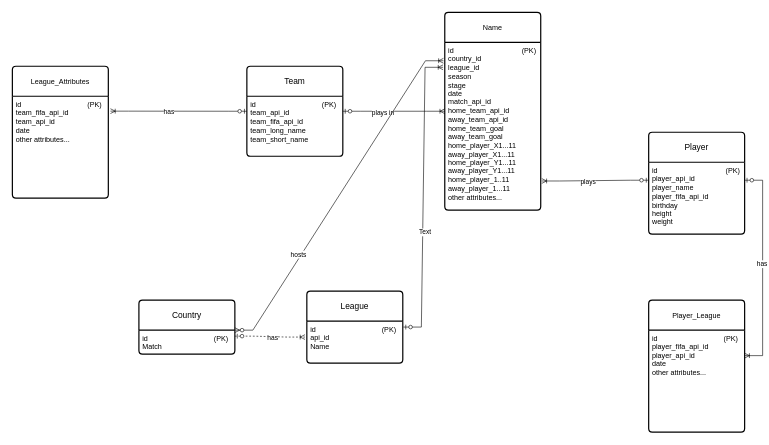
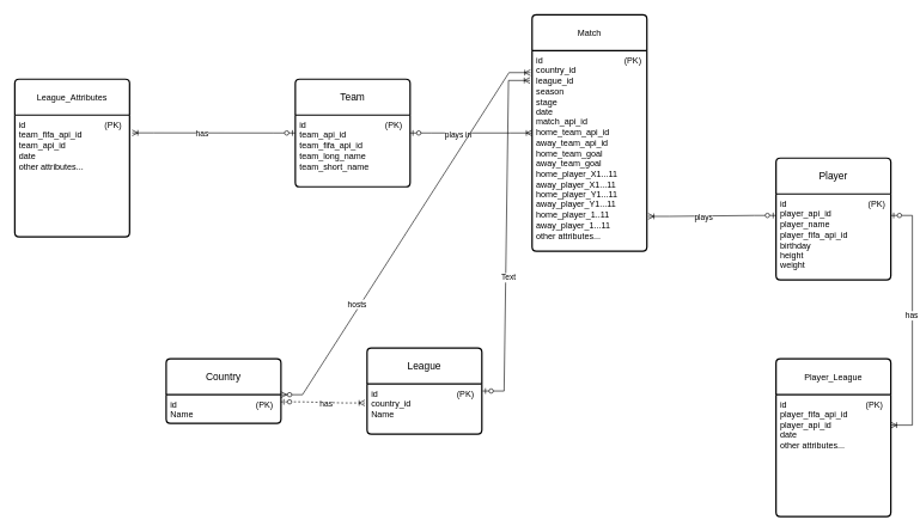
- <mxCell id="14" value="&lt;span style=&quot;font-size: 12px; text-align: left; text-wrap-mode: nowrap;&quot;&gt;Name&lt;/span&gt;" style="swimlane;childLayout=stackLayout;horizontal=1;startSize=50;horizontalStack=0;rounded=1;fontSize=14;fontStyle=0;strokeWidth=2;resizeParent=0;resizeLast=1;shadow=0;dashed=0;align=center;arcSize=4;whiteSpace=wrap;html=1;" vertex="1" parent="1"><mxGeometry x="741" y="20" width="160" height="330" as="geometry" /></mxCell>
+ <mxCell id="14" value="&lt;span style=&quot;font-size: 12px; text-align: left; text-wrap-mode: nowrap;&quot;&gt;Match&lt;/span&gt;" style="swimlane;childLayout=stackLayout;horizontal=1;startSize=50;horizontalStack=0;rounded=1;fontSize=14;fontStyle=0;strokeWidth=2;resizeParent=0;resizeLast=1;shadow=0;dashed=0;align=center;arcSize=4;whiteSpace=wrap;html=1;" vertex="1" parent="1"><mxGeometry x="741" y="20" width="160" height="330" as="geometry" /></mxCell>
- <mxCell id="5" value="id&amp;nbsp; &amp;nbsp; &amp;nbsp; &amp;nbsp; &amp;nbsp; &amp;nbsp; &amp;nbsp; &amp;nbsp; &amp;nbsp; &amp;nbsp; &amp;nbsp; &amp;nbsp; &amp;nbsp; &amp;nbsp; &amp;nbsp; &amp;nbsp; &amp;nbsp;(PK)&lt;div&gt;api_id&lt;br&gt;Name&lt;/div&gt;" style="align=left;strokeColor=none;fillColor=none;spacingLeft=4;fontSize=12;verticalAlign=top;resizable=0;rotatable=0;part=1;html=1;" vertex="1" parent="4"><mxGeometry y="50" width="160" height="70" as="geometry" /></mxCell>
+ <mxCell id="5" value="id&amp;nbsp; &amp;nbsp; &amp;nbsp; &amp;nbsp; &amp;nbsp; &amp;nbsp; &amp;nbsp; &amp;nbsp; &amp;nbsp; &amp;nbsp; &amp;nbsp; &amp;nbsp; &amp;nbsp; &amp;nbsp; &amp;nbsp; &amp;nbsp; &amp;nbsp;(PK)&lt;div&gt;country_id&lt;br&gt;Name&lt;/div&gt;" style="align=left;strokeColor=none;fillColor=none;spacingLeft=4;fontSize=12;verticalAlign=top;resizable=0;rotatable=0;part=1;html=1;" vertex="1" parent="4"><mxGeometry y="50" width="160" height="70" as="geometry" /></mxCell>
- <mxCell id="3" value="id&amp;nbsp; &amp;nbsp; &amp;nbsp; &amp;nbsp; &amp;nbsp; &amp;nbsp; &amp;nbsp; &amp;nbsp; &amp;nbsp; &amp;nbsp; &amp;nbsp; &amp;nbsp; &amp;nbsp; &amp;nbsp; &amp;nbsp; &amp;nbsp; &amp;nbsp;(PK)&lt;div&gt;Match&lt;/div&gt;&lt;div&gt;&lt;br&gt;&lt;/div&gt;" style="align=left;strokeColor=none;fillColor=none;spacingLeft=4;fontSize=12;verticalAlign=top;resizable=0;rotatable=0;part=1;html=1;" vertex="1" parent="2"><mxGeometry y="50" width="160" height="40" as="geometry" /></mxCell>
+ <mxCell id="3" value="id&amp;nbsp; &amp;nbsp; &amp;nbsp; &amp;nbsp; &amp;nbsp; &amp;nbsp; &amp;nbsp; &amp;nbsp; &amp;nbsp; &amp;nbsp; &amp;nbsp; &amp;nbsp; &amp;nbsp; &amp;nbsp; &amp;nbsp; &amp;nbsp; &amp;nbsp;(PK)&lt;div&gt;Name&lt;/div&gt;&lt;div&gt;&lt;br&gt;&lt;/div&gt;" style="align=left;strokeColor=none;fillColor=none;spacingLeft=4;fontSize=12;verticalAlign=top;resizable=0;rotatable=0;part=1;html=1;" vertex="1" parent="2"><mxGeometry y="50" width="160" height="40" as="geometry" /></mxCell>
